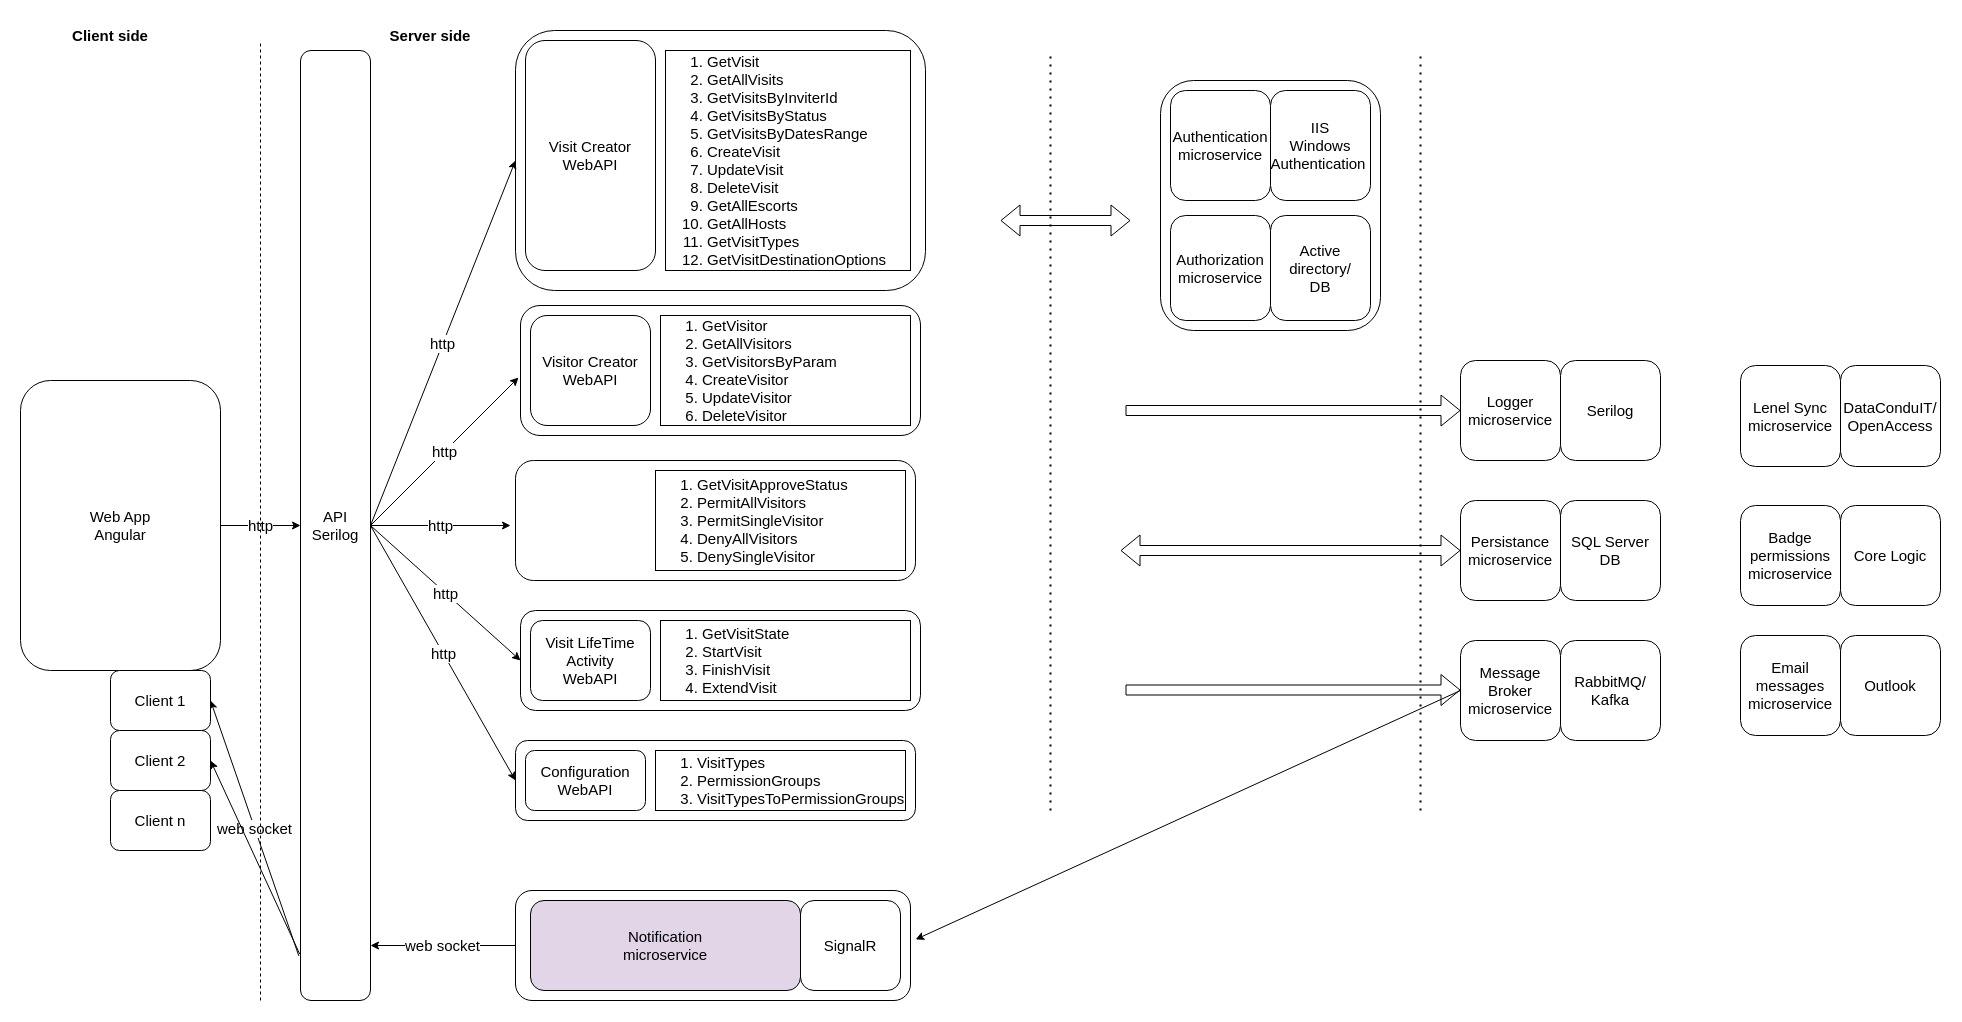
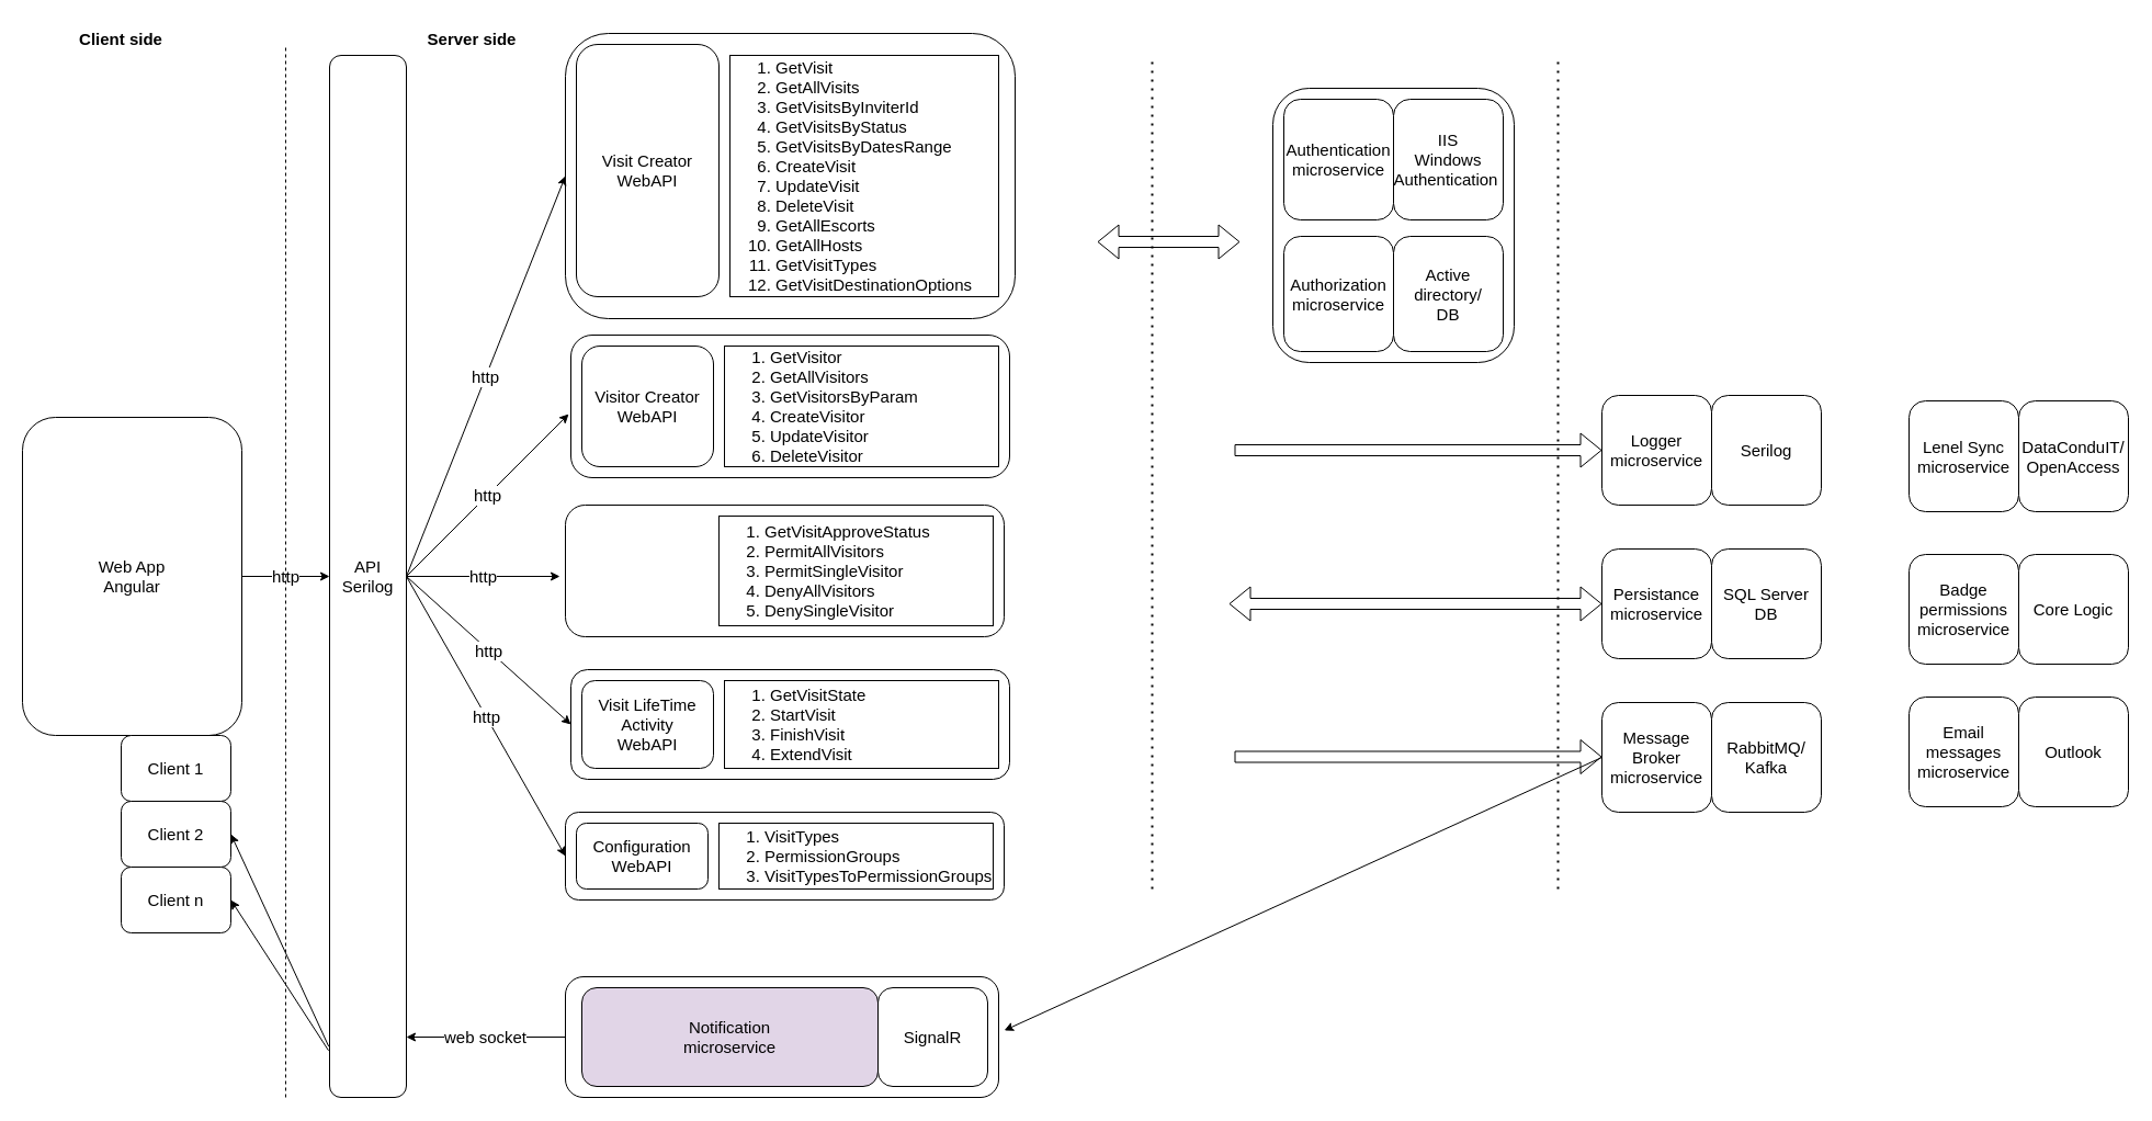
- <mxCell id="18" value="web socket" style="edgeStyle=none;rounded=0;orthogonalLoop=1;jettySize=auto;html=1;exitX=-0.024;exitY=0.953;exitDx=0;exitDy=0;entryX=1;entryY=0.5;entryDx=0;entryDy=0;fontSize=15;exitPerimeter=0;" parent="1" source="21" target="58" edge="1"><mxGeometry relative="1" as="geometry" /></mxCell>
+ <mxCell id="20" style="edgeStyle=none;rounded=0;orthogonalLoop=1;jettySize=auto;html=1;exitX=-0.014;exitY=0.955;exitDx=0;exitDy=0;entryX=1;entryY=0.5;entryDx=0;entryDy=0;fontSize=15;startArrow=none;startFill=0;exitPerimeter=0;" parent="1" source="21" target="60" edge="1"><mxGeometry relative="1" as="geometry" /></mxCell>
